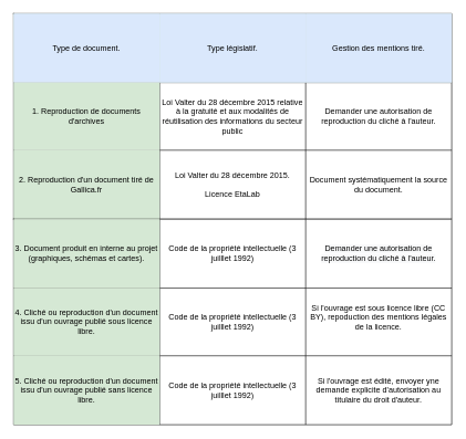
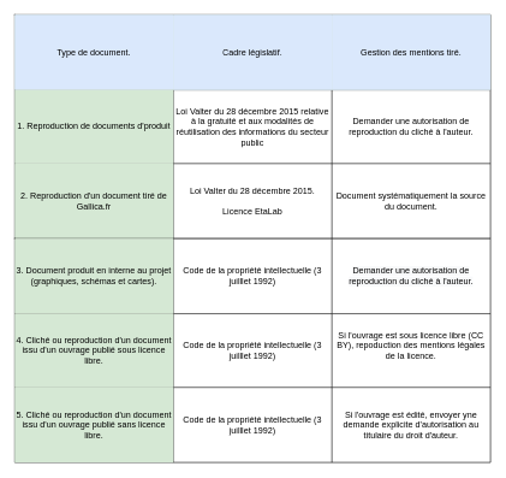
- <mxCell id="5" value="Type législatif." style="shape=partialRectangle;html=1;whiteSpace=wrap;connectable=0;fillColor=#dae8fc;top=0;left=0;bottom=0;right=0;overflow=hidden;strokeColor=#6c8ebf;" vertex="1" parent="3"><mxGeometry x="220" width="220" height="104" as="geometry"><mxRectangle width="220" height="104" as="alternateBounds" /></mxGeometry></mxCell>
+ <mxCell id="5" value="Cadre législatif." style="shape=partialRectangle;html=1;whiteSpace=wrap;connectable=0;fillColor=#dae8fc;top=0;left=0;bottom=0;right=0;overflow=hidden;strokeColor=#6c8ebf;" vertex="1" parent="3"><mxGeometry x="220" width="220" height="104" as="geometry"><mxRectangle width="220" height="104" as="alternateBounds" /></mxGeometry></mxCell>
- <mxCell id="8" value="1. Reproduction de documents d'archives" style="shape=partialRectangle;html=1;whiteSpace=wrap;connectable=0;fillColor=#d5e8d4;top=0;left=0;bottom=0;right=0;overflow=hidden;strokeColor=#82b366;" vertex="1" parent="7"><mxGeometry width="220" height="102" as="geometry"><mxRectangle width="220" height="102" as="alternateBounds" /></mxGeometry></mxCell>
+ <mxCell id="8" value="1. Reproduction de documents d'produit" style="shape=partialRectangle;html=1;whiteSpace=wrap;connectable=0;fillColor=#d5e8d4;top=0;left=0;bottom=0;right=0;overflow=hidden;strokeColor=#82b366;" vertex="1" parent="7"><mxGeometry width="220" height="102" as="geometry"><mxRectangle width="220" height="102" as="alternateBounds" /></mxGeometry></mxCell>
